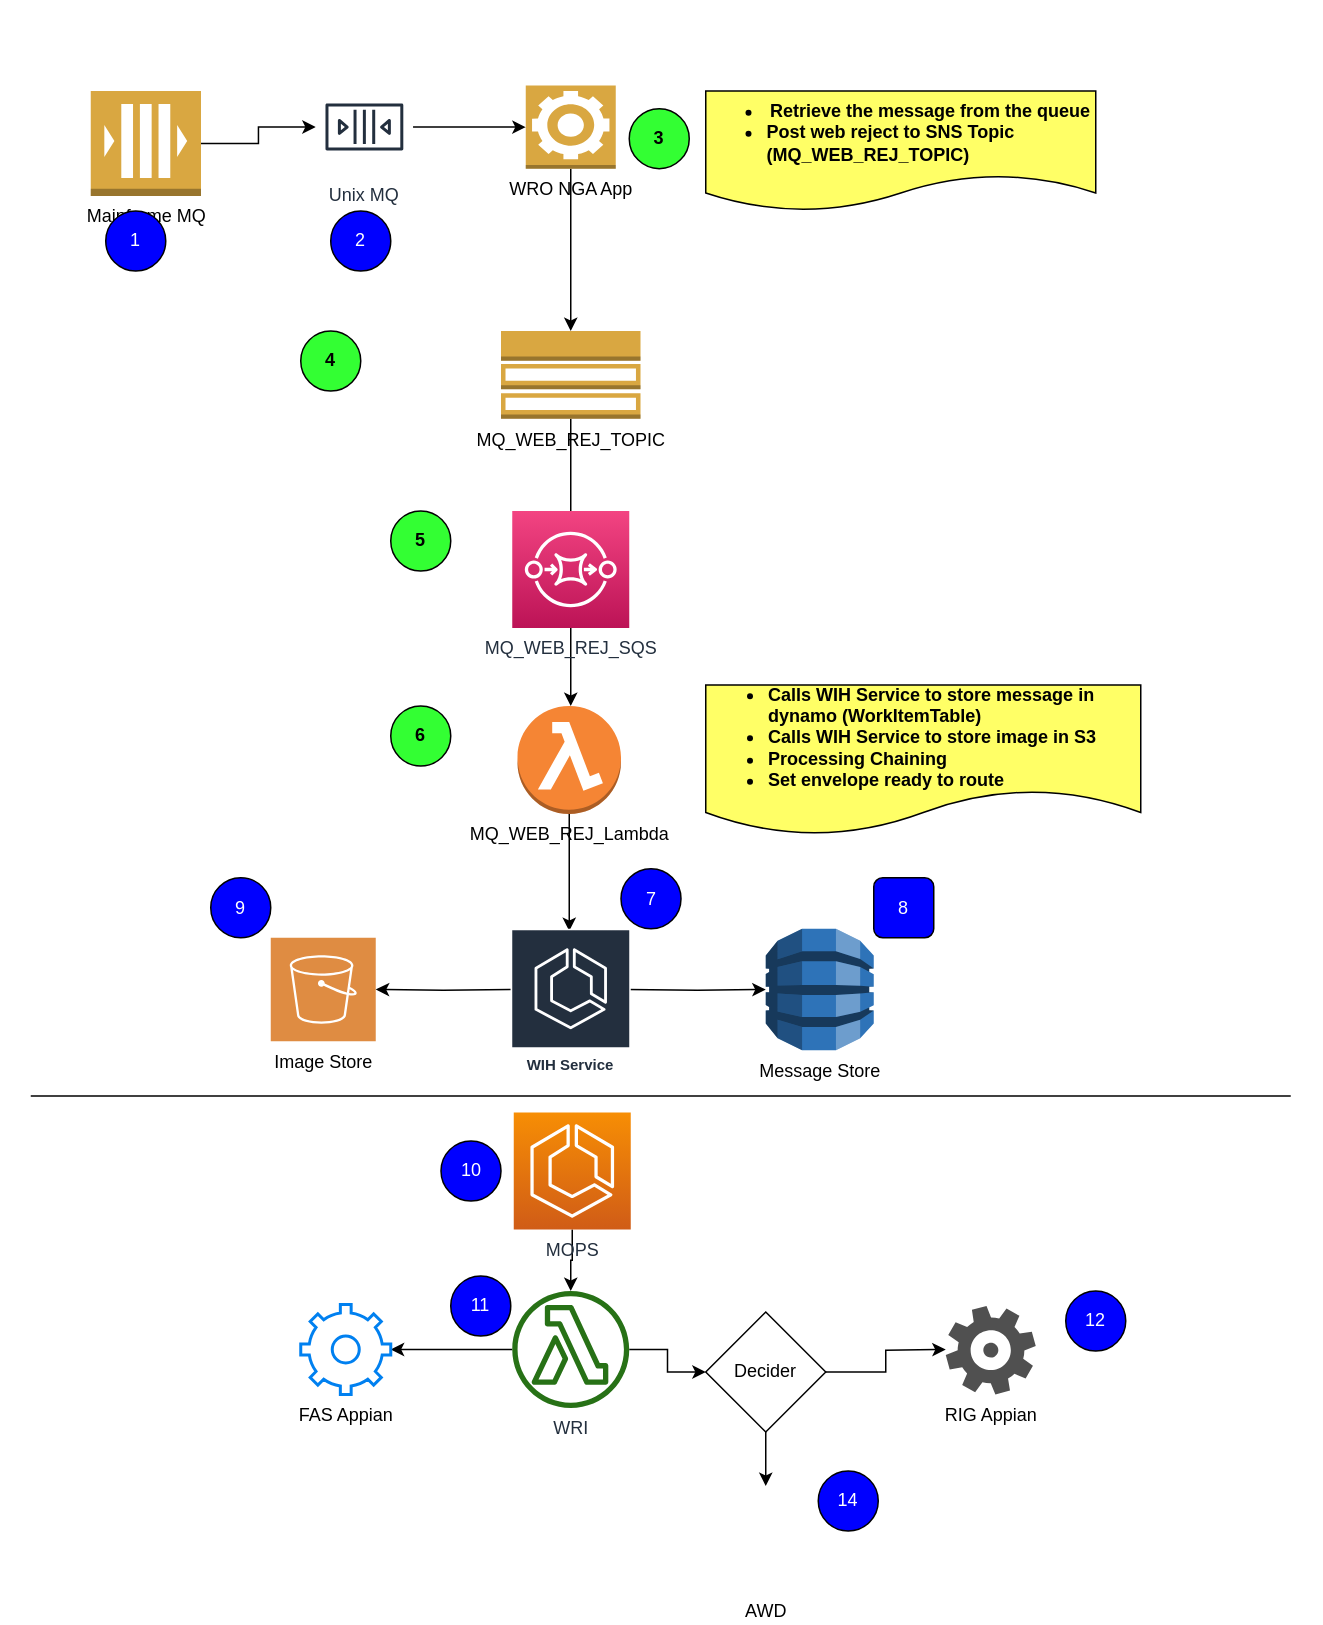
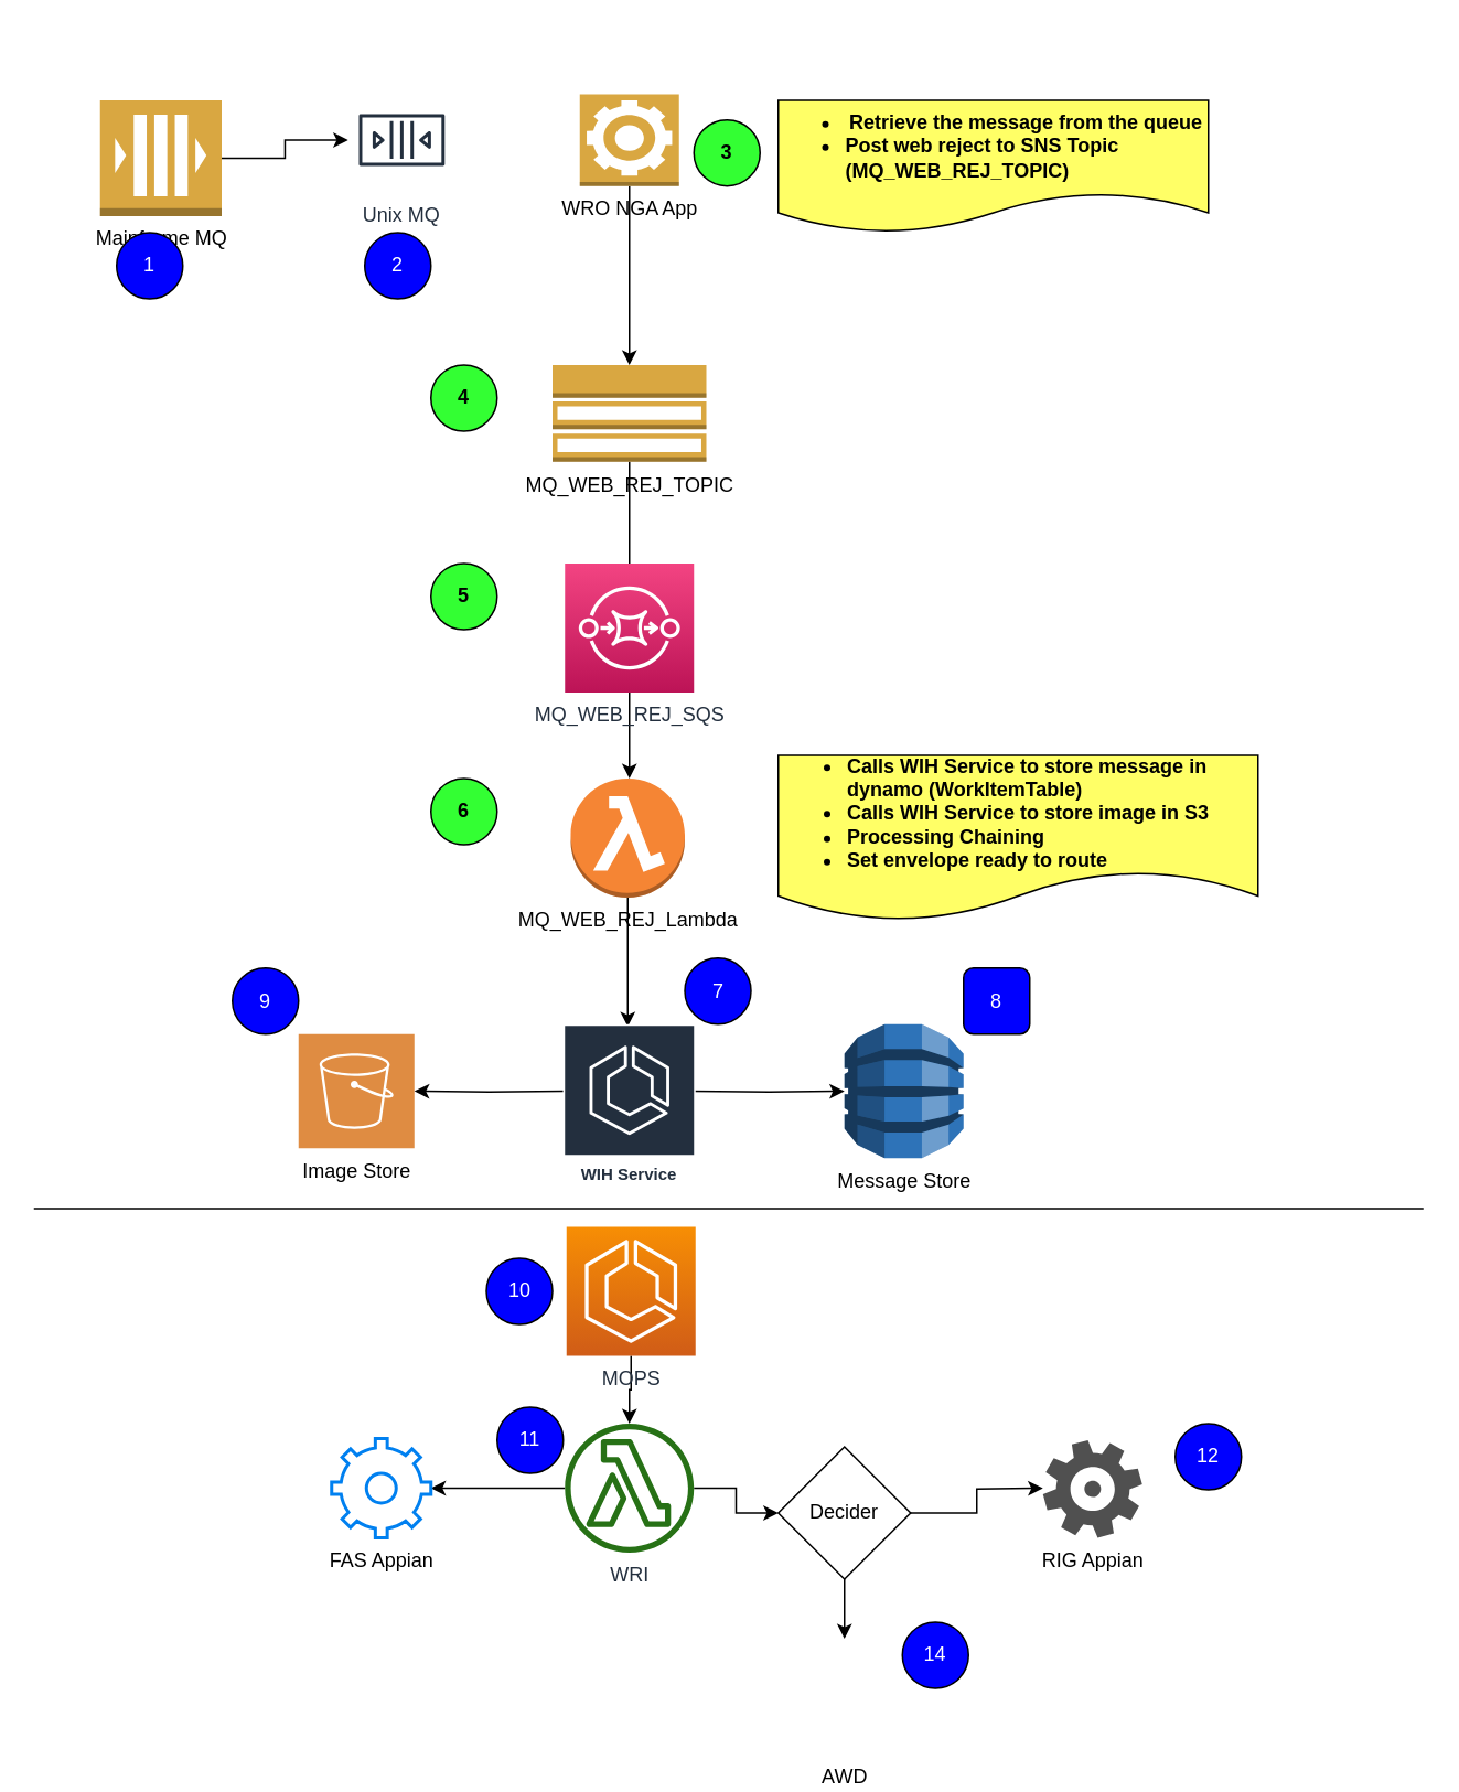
- <mxCell id="4" value="" style="edgeStyle=orthogonalEdgeStyle;rounded=0;orthogonalLoop=1;jettySize=auto;html=1;" parent="1" source="5" target="7" edge="1"><mxGeometry relative="1" as="geometry" /></mxCell>
- <mxCell id="33" value="4" style="ellipse;whiteSpace=wrap;html=1;aspect=fixed;fontStyle=1;fillColor=#33FF33;" parent="1" vertex="1"><mxGeometry x="200" y="220" width="40" height="40" as="geometry" /></mxCell>
+ <mxCell id="33" value="4" style="ellipse;whiteSpace=wrap;html=1;aspect=fixed;fontStyle=1;fillColor=#33FF33;" parent="1" vertex="1"><mxGeometry x="260" y="220" width="40" height="40" as="geometry" /></mxCell>
